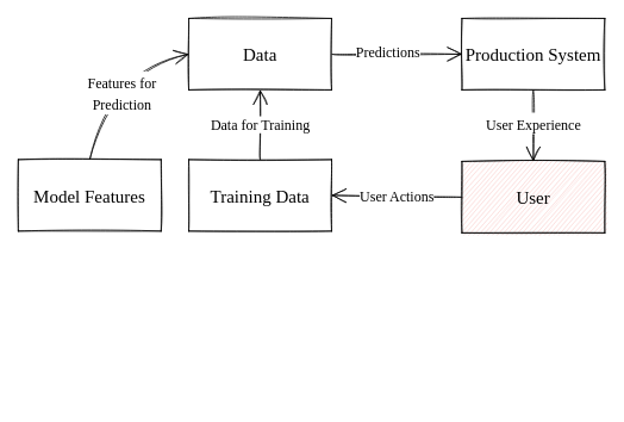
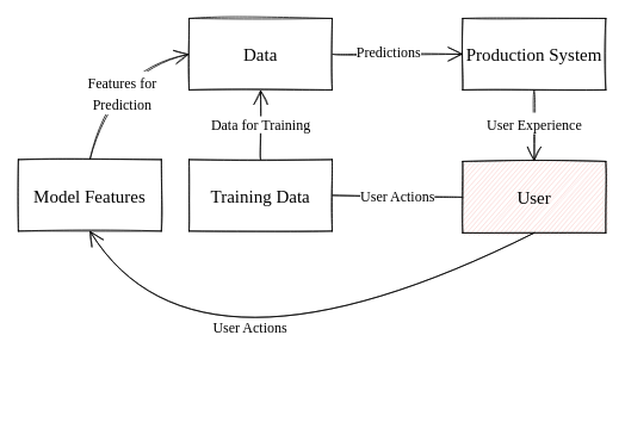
- <mxCell id="6" value="User Actions" style="edgeStyle=none;curved=1;rounded=0;sketch=1;hachureGap=4;orthogonalLoop=1;jettySize=auto;html=1;exitX=0;exitY=0.5;exitDx=0;exitDy=0;entryX=1;entryY=0.5;entryDx=0;entryDy=0;fontFamily=Architects Daughter;fontSource=https%3A%2F%2Ffonts.googleapis.com%2Fcss%3Ffamily%3DArchitects%2BDaughter;fontSize=16;endArrow=open;startSize=14;endSize=14;sourcePerimeterSpacing=8;targetPerimeterSpacing=8;" edge="1" parent="1" source="7" target="8"><mxGeometry relative="1" as="geometry" /></mxCell>
+ <mxCell id="6" value="User Actions" style="edgeStyle=none;curved=1;rounded=0;sketch=1;hachureGap=4;orthogonalLoop=1;jettySize=auto;html=1;exitX=0;exitY=0.5;exitDx=0;exitDy=0;entryX=1;entryY=0.5;entryDx=0;entryDy=0;fontFamily=Architects Daughter;fontSource=https%3A%2F%2Ffonts.googleapis.com%2Fcss%3Ffamily%3DArchitects%2BDaughter;fontSize=16;endArrow=none;startSize=14;endSize=14;sourcePerimeterSpacing=8;targetPerimeterSpacing=8;" edge="1" parent="1" source="7" target="8"><mxGeometry relative="1" as="geometry" /></mxCell>
+ <mxCell id="15" value="User Actions" style="edgeStyle=none;curved=1;rounded=0;sketch=1;hachureGap=4;orthogonalLoop=1;jettySize=auto;html=1;exitX=0.5;exitY=1;exitDx=0;exitDy=0;fontFamily=Architects Daughter;fontSource=https%3A%2F%2Ffonts.googleapis.com%2Fcss%3Ffamily%3DArchitects%2BDaughter;fontSize=16;endArrow=open;startSize=14;endSize=14;sourcePerimeterSpacing=8;targetPerimeterSpacing=8;entryX=0.5;entryY=1;entryDx=0;entryDy=0;" edge="1" parent="1" source="7" target="14"><mxGeometry x="0.024" y="-49" relative="1" as="geometry"><mxPoint x="527" y="230" as="sourcePoint" /><mxPoint x="560" y="356" as="targetPoint" /><Array as="points"><mxPoint x="222" y="450" /></Array><mxPoint as="offset" /></mxGeometry></mxCell>
